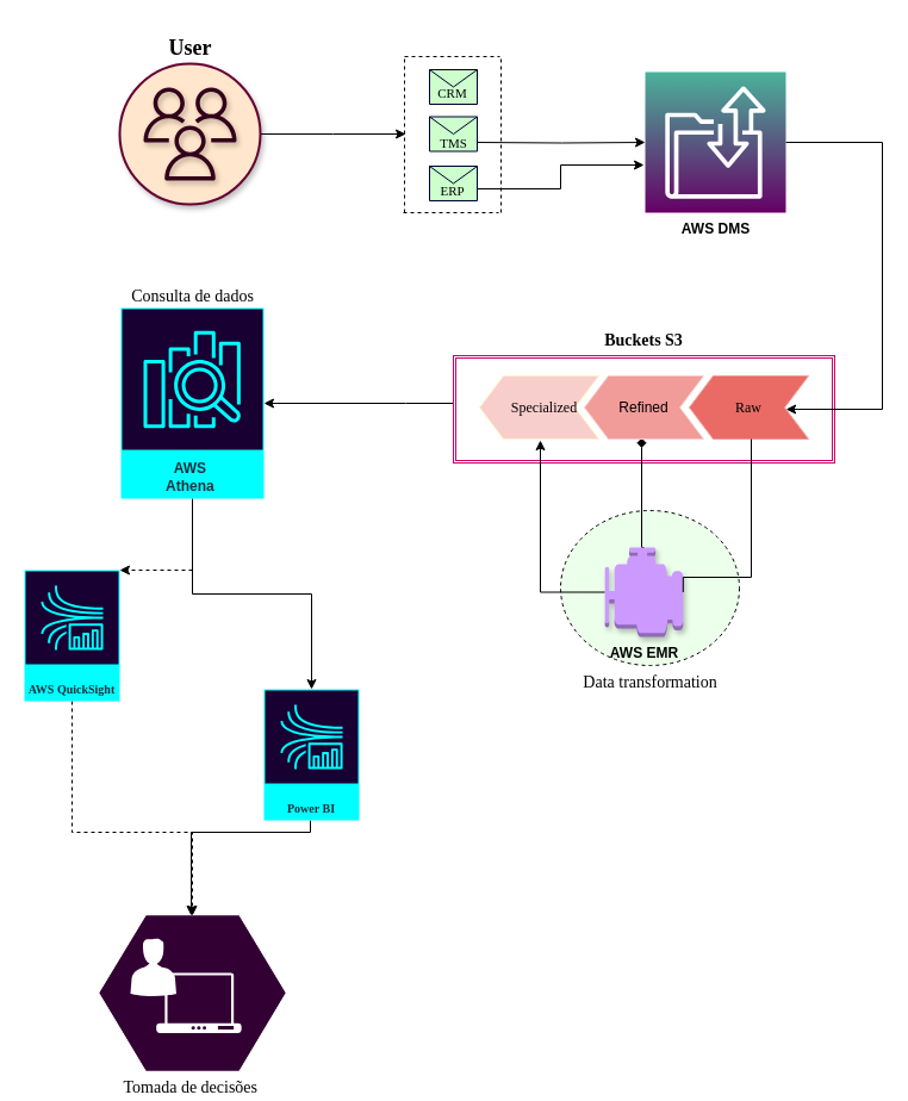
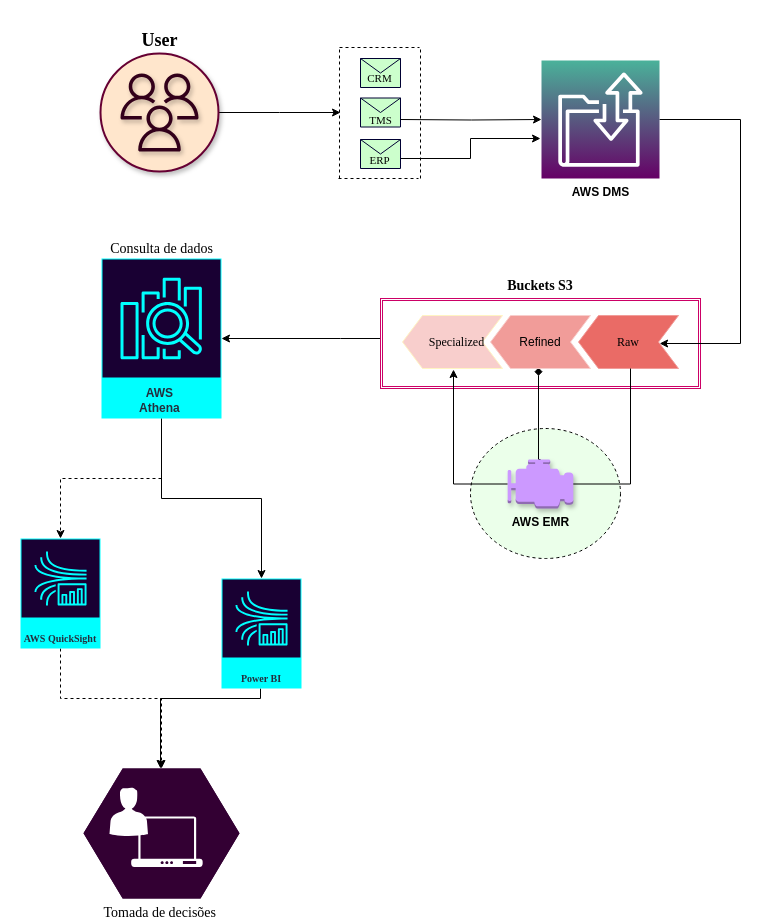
- <mxCell id="16" value="&lt;b&gt;AWS EMR&lt;/b&gt;" style="outlineConnect=0;dashed=0;verticalLabelPosition=bottom;verticalAlign=top;align=center;html=1;shape=mxgraph.aws3.emr_engine;fillColor=#CC99FF;gradientColor=none;shadow=1;pointerEvents=1;strokeColor=#6600CC;strokeWidth=2;fontFamily=Helvetica;fontSize=12;fontColor=default;" parent="1" vertex="1"><mxGeometry x="507.19" y="459" width="65.63" height="75" as="geometry" /></mxCell>
+ <mxCell id="16" value="&lt;b&gt;AWS EMR&lt;/b&gt;" style="outlineConnect=0;dashed=0;verticalLabelPosition=bottom;verticalAlign=top;align=center;html=1;shape=mxgraph.aws3.emr_engine;fillColor=#CC99FF;gradientColor=none;shadow=1;pointerEvents=1;strokeColor=#6600CC;strokeWidth=2;fontFamily=Helvetica;fontSize=12;fontColor=default;" parent="1" vertex="1"><mxGeometry x="507.19" y="459" width="65.63" height="49" as="geometry" /></mxCell>
- <mxCell id="31" value="&lt;font face=&quot;Georgia&quot;&gt;AWS QuickSight&lt;/font&gt;" style="sketch=0;outlineConnect=0;fontColor=#232F3E;gradientColor=none;strokeColor=#00FFFF;fillColor=#190033;dashed=0;verticalLabelPosition=middle;verticalAlign=bottom;align=center;html=1;whiteSpace=wrap;fontSize=10;fontStyle=1;spacing=3;shape=mxgraph.aws4.productIcon;prIcon=mxgraph.aws4.kinesis_data_analytics;" vertex="1" parent="1"><mxGeometry x="20" y="478" width="80" height="110" as="geometry" /></mxCell>
+ <mxCell id="31" value="&lt;font face=&quot;Georgia&quot;&gt;AWS QuickSight&lt;/font&gt;" style="sketch=0;outlineConnect=0;fontColor=#232F3E;gradientColor=none;strokeColor=#00FFFF;fillColor=#190033;dashed=0;verticalLabelPosition=middle;verticalAlign=bottom;align=center;html=1;whiteSpace=wrap;fontSize=10;fontStyle=1;spacing=3;shape=mxgraph.aws4.productIcon;prIcon=mxgraph.aws4.kinesis_data_analytics;" vertex="1" parent="1"><mxGeometry x="20" y="538" width="80" height="110" as="geometry" /></mxCell>
- <mxCell id="18" value="&lt;font face=&quot;Georgia&quot; style=&quot;font-size: 14px;&quot;&gt;Data transformation&lt;/font&gt;" style="text;html=1;align=center;verticalAlign=middle;resizable=0;points=[];autosize=1;strokeColor=none;fillColor=none;fontSize=12;fontFamily=Helvetica;fontColor=default;" parent="1" vertex="1"><mxGeometry x="470" y="558" width="150" height="30" as="geometry" /></mxCell>
